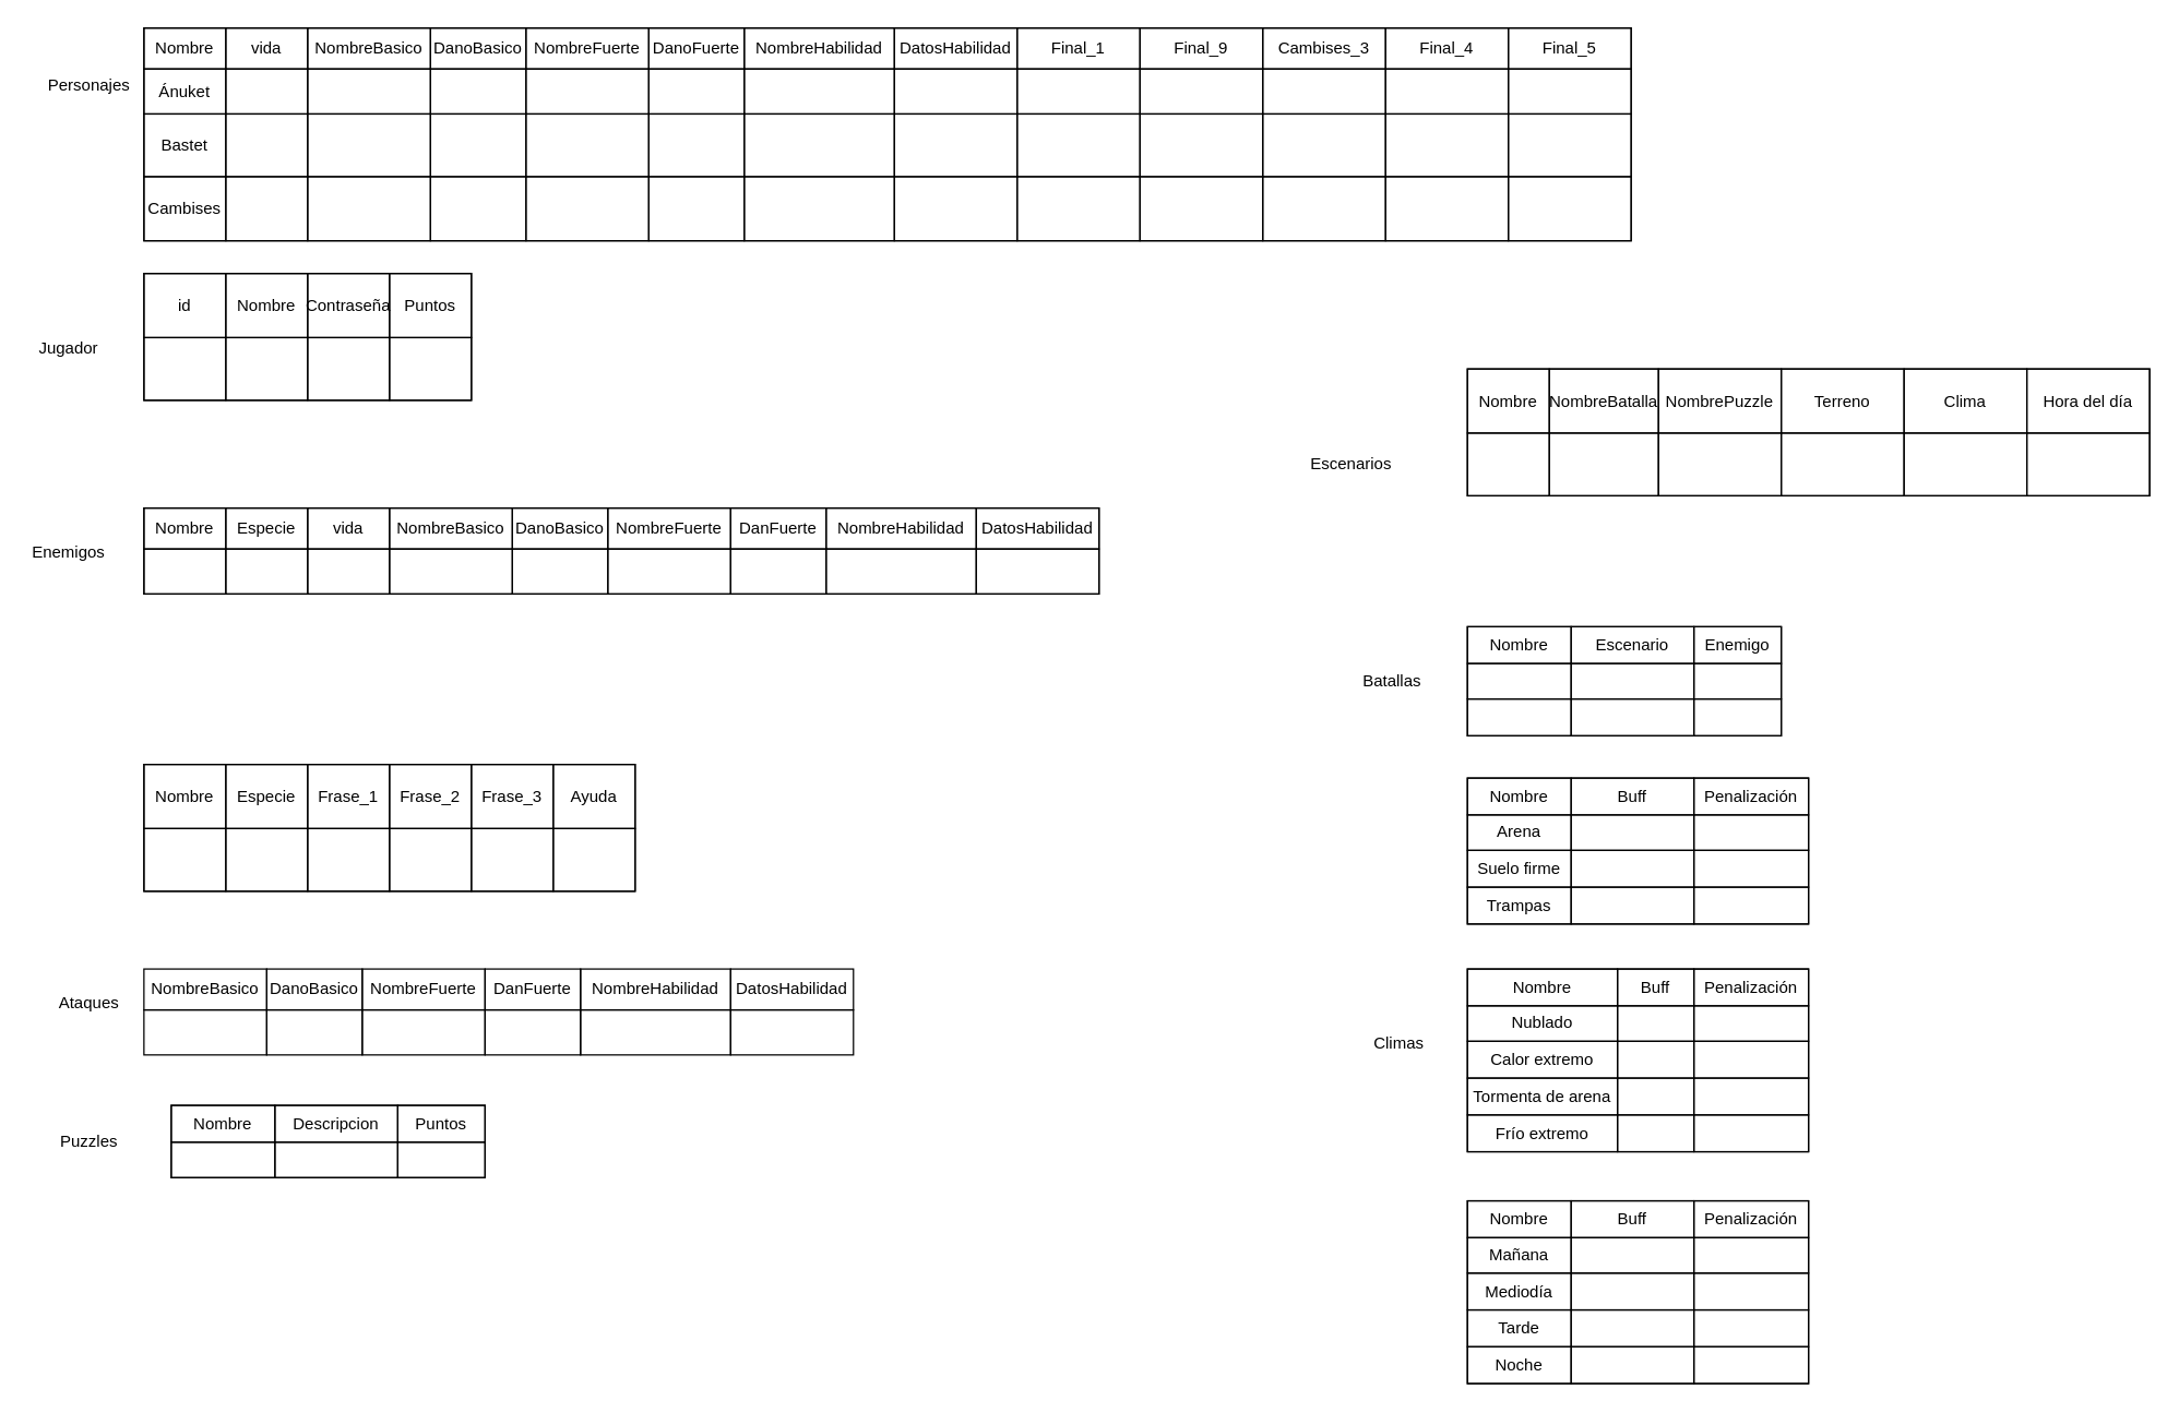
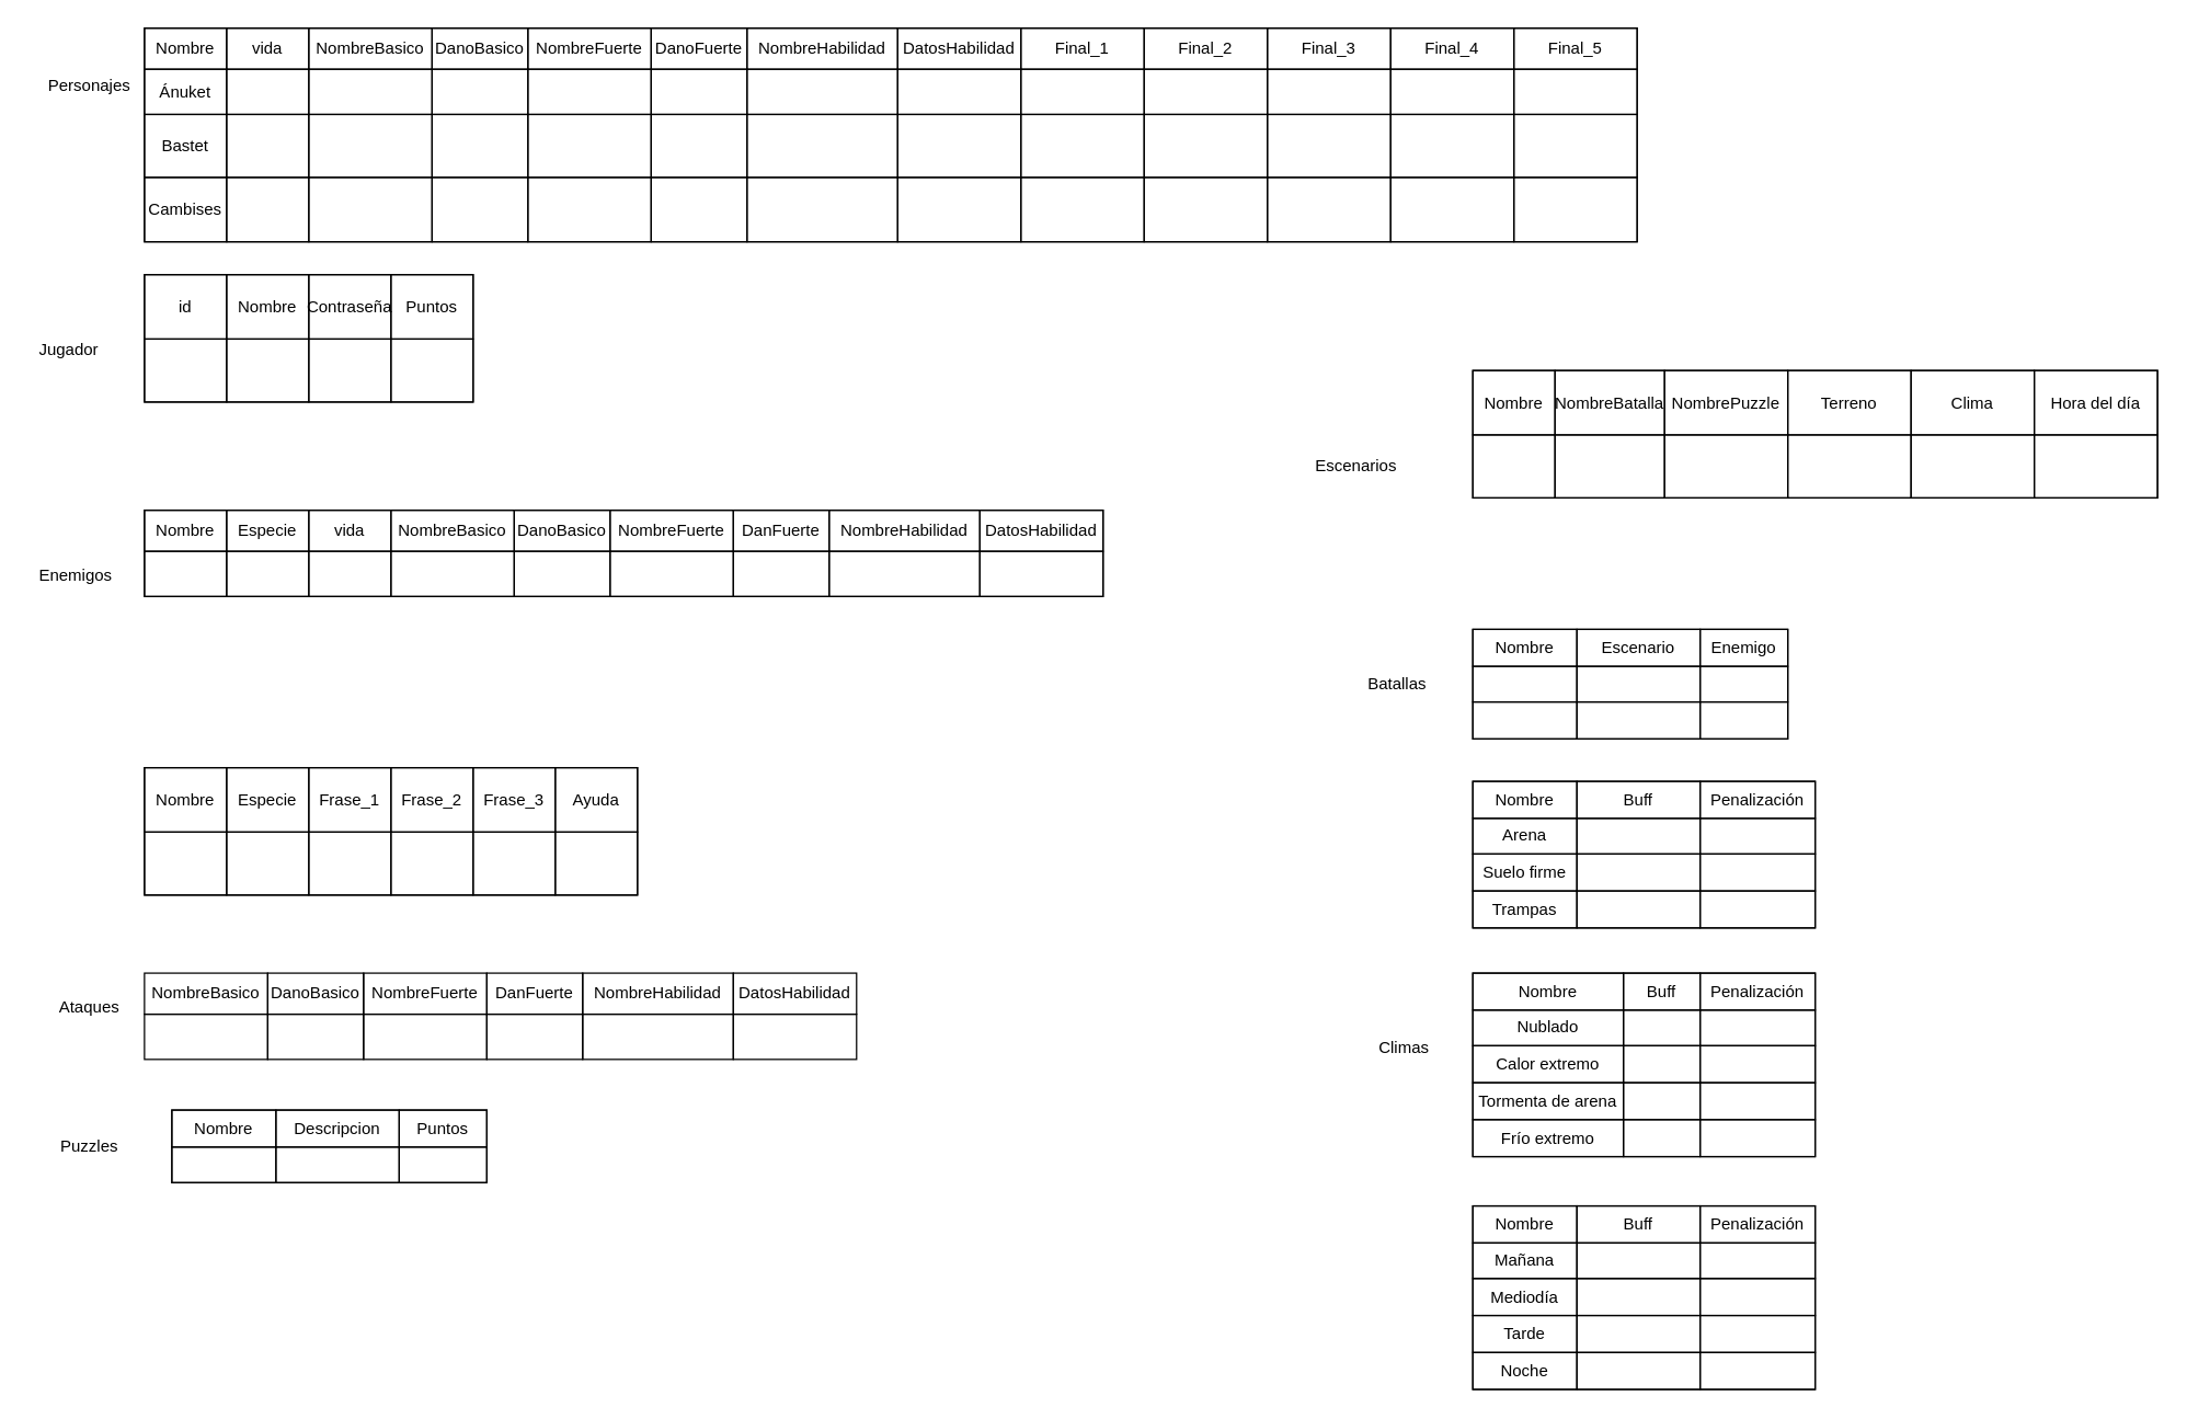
- <mxCell id="13" value="Final_9" style="connectable=0;recursiveResize=0;strokeColor=inherit;fillColor=none;align=center;whiteSpace=wrap;html=1;" vertex="1" parent="3"><mxGeometry x="730" width="90" height="30" as="geometry"><mxRectangle width="90" height="30" as="alternateBounds" /></mxGeometry></mxCell>
+ <mxCell id="13" value="Final_2" style="connectable=0;recursiveResize=0;strokeColor=inherit;fillColor=none;align=center;whiteSpace=wrap;html=1;" vertex="1" parent="3"><mxGeometry x="730" width="90" height="30" as="geometry"><mxRectangle width="90" height="30" as="alternateBounds" /></mxGeometry></mxCell>
- <mxCell id="14" value="Cambises_3" style="connectable=0;recursiveResize=0;strokeColor=inherit;fillColor=none;align=center;whiteSpace=wrap;html=1;" vertex="1" parent="3"><mxGeometry x="820" width="90" height="30" as="geometry"><mxRectangle width="90" height="30" as="alternateBounds" /></mxGeometry></mxCell>
+ <mxCell id="14" value="Final_3" style="connectable=0;recursiveResize=0;strokeColor=inherit;fillColor=none;align=center;whiteSpace=wrap;html=1;" vertex="1" parent="3"><mxGeometry x="820" width="90" height="30" as="geometry"><mxRectangle width="90" height="30" as="alternateBounds" /></mxGeometry></mxCell>
- <mxCell id="61" value="Enemigos" style="text;html=1;align=center;verticalAlign=middle;whiteSpace=wrap;rounded=0;" vertex="1" parent="1"><mxGeometry x="20" y="390" width="60" height="30" as="geometry" /></mxCell>
+ <mxCell id="61" value="Enemigos" style="text;html=1;align=center;verticalAlign=middle;whiteSpace=wrap;rounded=0;" vertex="1" parent="1"><mxGeometry y="405" width="60" height="30" as="geometry" x="25" /></mxCell>
